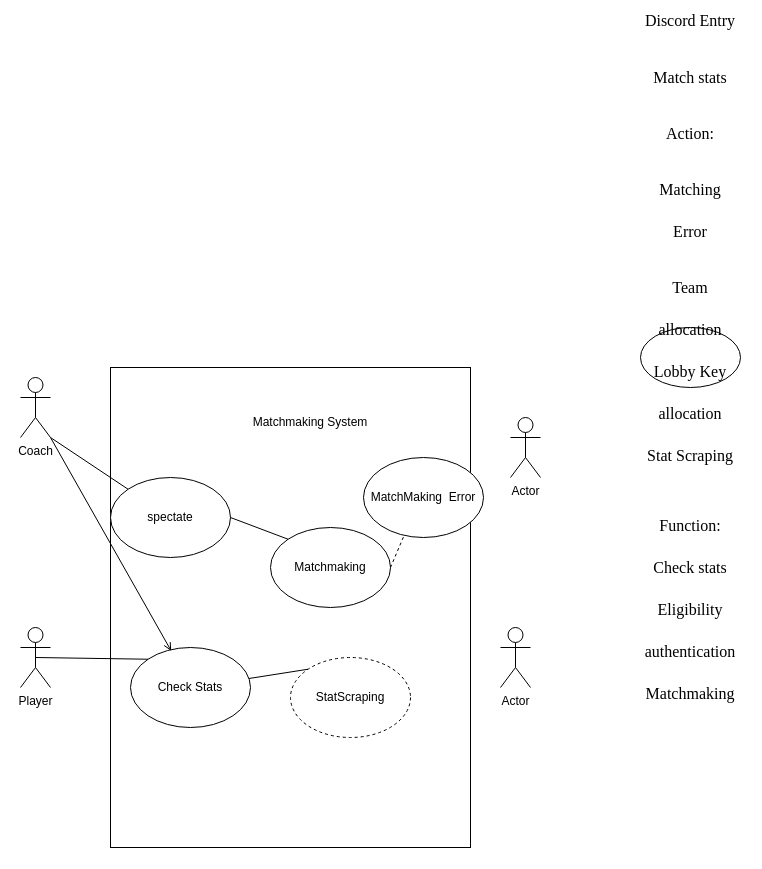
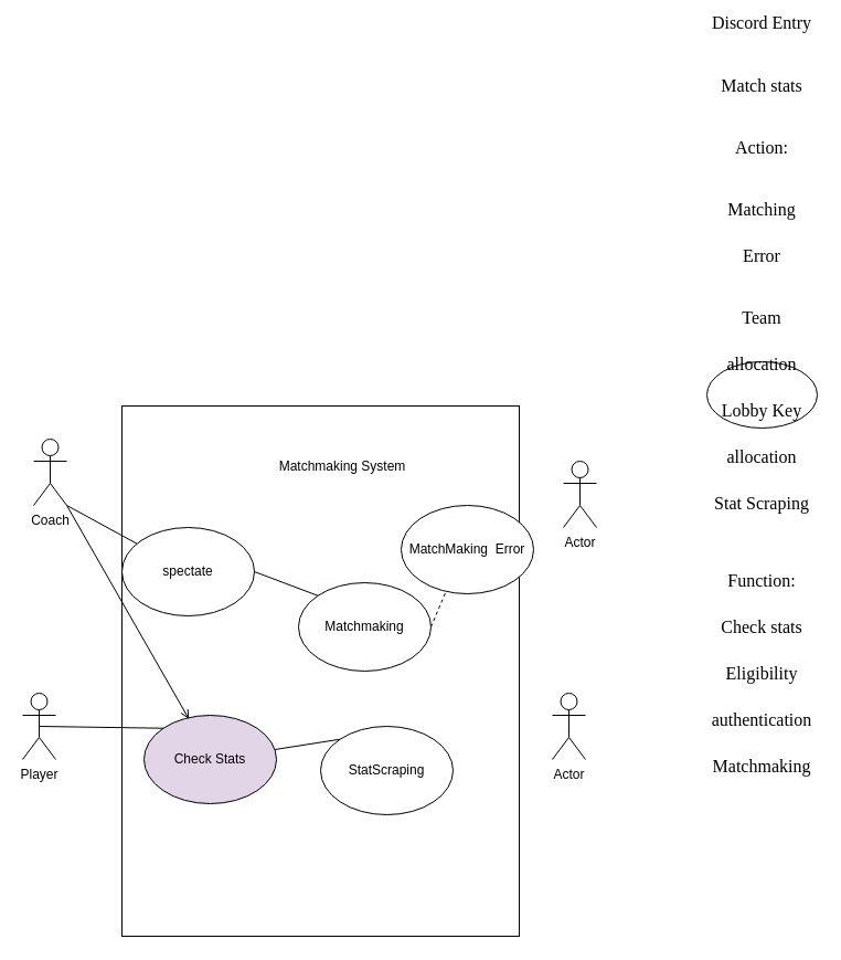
- <mxCell id="4" value="Coach" style="shape=umlActor;verticalLabelPosition=bottom;verticalAlign=top;html=1;outlineConnect=0;" parent="1" vertex="1"><mxGeometry x="20" y="70" width="30" height="60" as="geometry" /></mxCell>
+ <mxCell id="4" value="Coach" style="shape=umlActor;verticalLabelPosition=bottom;verticalAlign=top;html=1;outlineConnect=0;" parent="1" vertex="1"><mxGeometry x="30" y="90" width="30" height="60" as="geometry" /></mxCell>
- <mxCell id="11" value="Check Stats" style="ellipse;whiteSpace=wrap;html=1;" parent="1" vertex="1"><mxGeometry x="130" y="340" width="120" height="80" as="geometry" /></mxCell>
+ <mxCell id="11" value="Check Stats" style="ellipse;whiteSpace=wrap;html=1;fillColor=#e1d5e7;" parent="1" vertex="1"><mxGeometry x="130" y="340" width="120" height="80" as="geometry" /></mxCell>
- <mxCell id="18" value="StatScraping" style="ellipse;whiteSpace=wrap;html=1;dashed=1;" vertex="1" parent="1"><mxGeometry x="290" y="350" width="120" height="80" as="geometry" /></mxCell>
+ <mxCell id="18" value="StatScraping" style="ellipse;whiteSpace=wrap;html=1;" vertex="1" parent="1"><mxGeometry x="290" y="350" width="120" height="80" as="geometry" /></mxCell>
